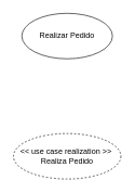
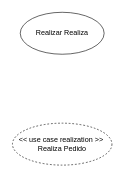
- <mxCell id="2" value="Realizar Pedido" style="ellipse;whiteSpace=wrap;html=1;" parent="1" vertex="1"><mxGeometry x="33" y="20" width="140" height="70" as="geometry" /></mxCell>
+ <mxCell id="2" value="Realizar Realiza" style="ellipse;whiteSpace=wrap;html=1;" parent="1" vertex="1"><mxGeometry x="33" y="20" width="140" height="70" as="geometry" /></mxCell>
